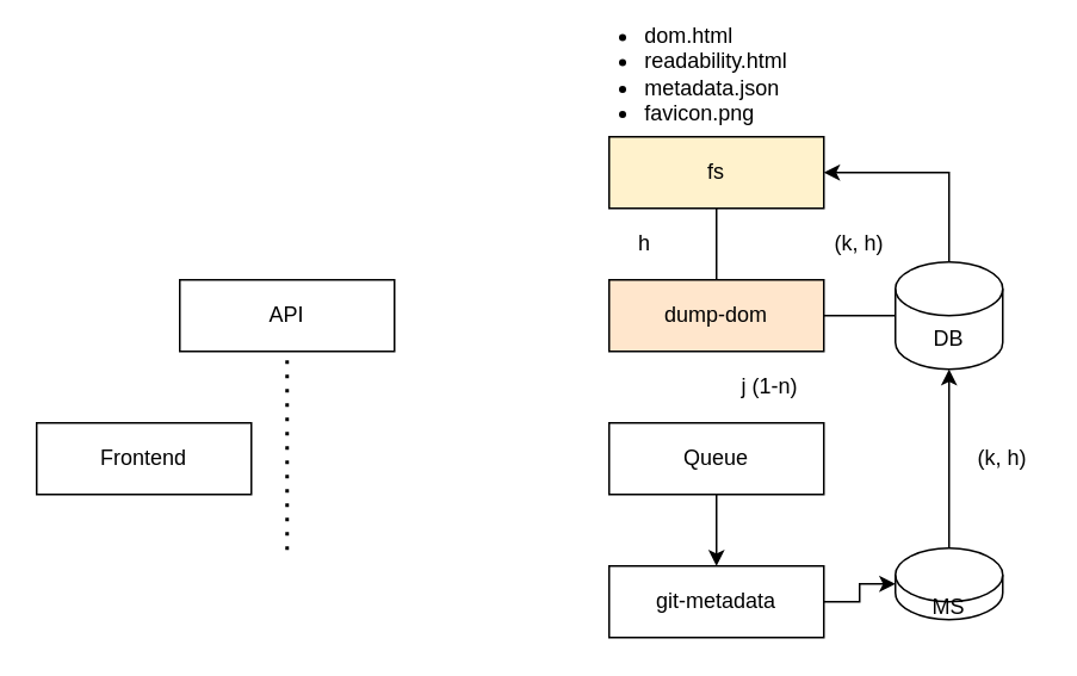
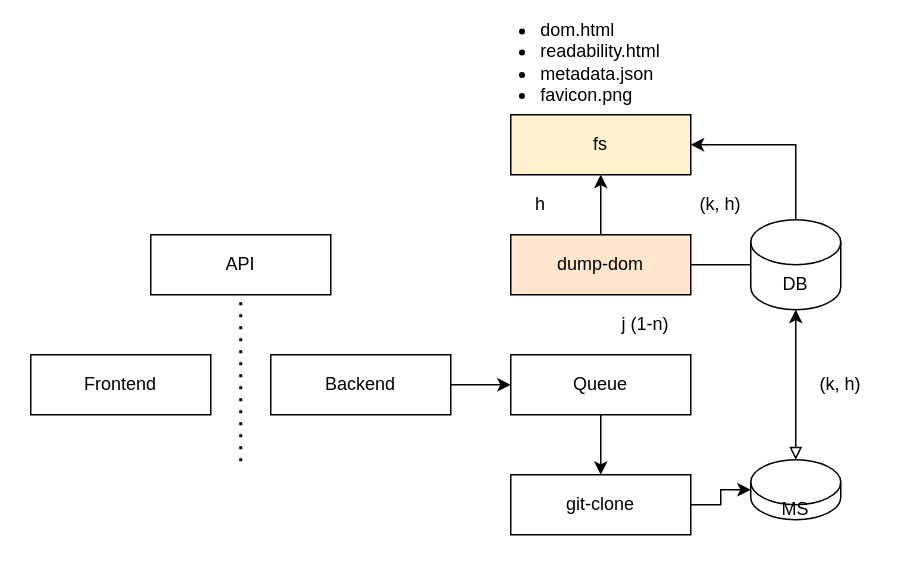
- <mxCell id="6" value="" style="edgeStyle=orthogonalEdgeStyle;rounded=0;orthogonalLoop=1;jettySize=auto;html=1;endArrow=none;" edge="1" parent="1" source="7" target="18"><mxGeometry relative="1" as="geometry" /></mxCell>
+ <mxCell id="6" value="" style="edgeStyle=orthogonalEdgeStyle;rounded=0;orthogonalLoop=1;jettySize=auto;html=1;" edge="1" parent="1" source="7" target="18"><mxGeometry relative="1" as="geometry" /></mxCell>
+ <mxCell id="3" value="Backend" style="rounded=0;whiteSpace=wrap;html=1;" vertex="1" parent="1"><mxGeometry x="180" y="230" width="120" height="40" as="geometry" /></mxCell>
+ <mxCell id="2" value="" style="edgeStyle=orthogonalEdgeStyle;rounded=0;orthogonalLoop=1;jettySize=auto;html=1;" edge="1" parent="1" source="3" target="12"><mxGeometry relative="1" as="geometry" /></mxCell>
- <mxCell id="9" value="" style="edgeStyle=orthogonalEdgeStyle;rounded=0;orthogonalLoop=1;jettySize=auto;html=1;startArrow=classic;startFill=1;endArrow=none;endFill=0;" edge="1" parent="1" source="10" target="21"><mxGeometry relative="1" as="geometry" /></mxCell>
+ <mxCell id="9" value="" style="edgeStyle=orthogonalEdgeStyle;rounded=0;orthogonalLoop=1;jettySize=auto;html=1;startArrow=classic;startFill=1;endArrow=block;endFill=0;" edge="1" parent="1" source="10" target="21"><mxGeometry relative="1" as="geometry" /></mxCell>
- <mxCell id="17" value="git-metadata" style="rounded=0;whiteSpace=wrap;html=1;" vertex="1" parent="1"><mxGeometry x="340" y="310" width="120" height="40" as="geometry" /></mxCell>
+ <mxCell id="17" value="git-clone" style="rounded=0;whiteSpace=wrap;html=1;" vertex="1" parent="1"><mxGeometry x="340" y="310" width="120" height="40" as="geometry" /></mxCell>
